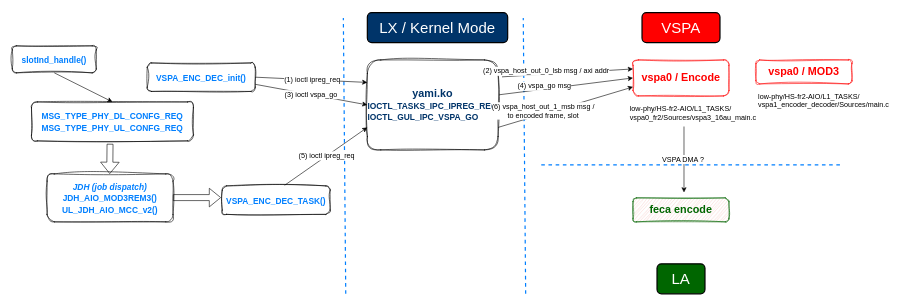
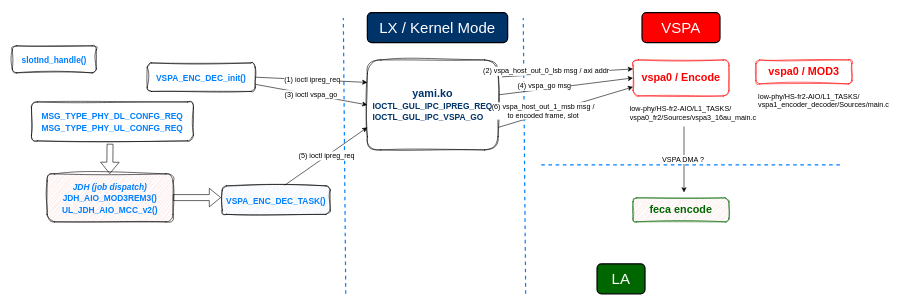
- <mxCell id="26" value="" style="endArrow=classic;html=1;rounded=0;exitX=0.5;exitY=1;exitDx=0;exitDy=0;entryX=0.5;entryY=0;entryDx=0;entryDy=0;" edge="1" parent="1" source="25" target="5"><mxGeometry width="50" height="50" relative="1" as="geometry"><mxPoint x="380" y="229" as="sourcePoint" /><mxPoint x="430" y="179" as="targetPoint" /></mxGeometry></mxCell>
- <mxCell id="9" value="&lt;font style=&quot;&quot;&gt;&lt;font style=&quot;font-size: 18px;&quot;&gt;yami.ko&lt;/font&gt;&lt;br&gt;&lt;span style=&quot;font-size: 14px;&quot;&gt;IOCTL_TASKS_IPC_IPREG_REQ&lt;br&gt;&lt;div style=&quot;text-align: left;&quot;&gt;&lt;span style=&quot;background-color: initial;&quot;&gt;IOCTL_GUL_IPC_VSPA_GO&lt;/span&gt;&lt;/div&gt;&lt;/span&gt;&lt;/font&gt;" style="rounded=1;whiteSpace=wrap;html=1;sketch=1;curveFitting=1;jiggle=2;fontSize=16;fontStyle=1;fontColor=#003469;" vertex="1" parent="1"><mxGeometry x="612" y="99" width="218" height="150" as="geometry" /></mxCell>
+ <mxCell id="9" value="&lt;font style=&quot;&quot;&gt;&lt;font style=&quot;font-size: 18px;&quot;&gt;yami.ko&lt;/font&gt;&lt;br&gt;&lt;span style=&quot;font-size: 14px;&quot;&gt;IOCTL_GUL_IPC_IPREG_REQ&lt;br&gt;&lt;div style=&quot;text-align: left;&quot;&gt;&lt;span style=&quot;background-color: initial;&quot;&gt;IOCTL_GUL_IPC_VSPA_GO&lt;/span&gt;&lt;/div&gt;&lt;/span&gt;&lt;/font&gt;" style="rounded=1;whiteSpace=wrap;html=1;sketch=1;curveFitting=1;jiggle=2;fontSize=16;fontStyle=1;fontColor=#003469;" vertex="1" parent="1"><mxGeometry x="612" y="99" width="218" height="150" as="geometry" /></mxCell>
- <mxCell id="2" value="&lt;font style=&quot;font-size: 14px;&quot;&gt;&lt;i&gt;JDH (job dispatch)&lt;/i&gt;&lt;br style=&quot;&quot;&gt;JDH_AIO_MOD3REM3()&lt;br style=&quot;&quot;&gt;UL_JDH_AIO_MCC_v2()&lt;/font&gt;" style="rounded=1;whiteSpace=wrap;html=1;sketch=1;curveFitting=1;jiggle=2;fontSize=16;fontStyle=1;fontColor=#007FFF;" vertex="1" parent="1"><mxGeometry x="78" y="289" width="210" height="80" as="geometry" /></mxCell>
+ <mxCell id="2" value="&lt;font style=&quot;font-size: 14px;&quot;&gt;&lt;i&gt;JDH (job dispatch)&lt;/i&gt;&lt;br style=&quot;&quot;&gt;JDH_AIO_MOD3REM3()&lt;br style=&quot;&quot;&gt;UL_JDH_AIO_MCC_v2()&lt;/font&gt;" style="rounded=1;whiteSpace=wrap;html=1;sketch=1;curveFitting=1;jiggle=2;fontSize=16;fontStyle=1;fontColor=#007FFF;fillColor=#f8cecc;" vertex="1" parent="1"><mxGeometry x="78" y="289" width="210" height="80" as="geometry" /></mxCell>
- <mxCell id="7" value="&lt;font style=&quot;font-size: 14px;&quot;&gt;VSPA_ENC_DEC_TASK()&lt;/font&gt;" style="rounded=1;whiteSpace=wrap;html=1;sketch=1;curveFitting=1;jiggle=2;fontSize=16;fontStyle=1;fontColor=#007FFF;" vertex="1" parent="1"><mxGeometry x="370" y="309" width="180" height="47.5" as="geometry" /></mxCell>
+ <mxCell id="7" value="&lt;font style=&quot;font-size: 14px;&quot;&gt;VSPA_ENC_DEC_TASK()&lt;/font&gt;" style="rounded=1;whiteSpace=wrap;html=1;sketch=1;curveFitting=1;jiggle=2;fontSize=16;fontStyle=1;fontColor=#007FFF;fillColor=#dae8fc;" vertex="1" parent="1"><mxGeometry x="370" y="309" width="180" height="47.5" as="geometry" /></mxCell>
- <mxCell id="13" value="&lt;font style=&quot;font-size: 25px; font-weight: normal;&quot;&gt;LA&lt;/font&gt;" style="text;whiteSpace=wrap;html=1;fontStyle=1;fontColor=#FFFFFF;fontSize=29;rounded=1;strokeColor=default;fillColor=#006600;align=center;strokeWidth=2;" vertex="1" parent="1"><mxGeometry x="1095" y="439" width="80" height="50" as="geometry" /></mxCell>
+ <mxCell id="13" value="&lt;font style=&quot;font-size: 25px; font-weight: normal;&quot;&gt;LA&lt;/font&gt;" style="text;whiteSpace=wrap;html=1;fontStyle=1;fontColor=#FFFFFF;fontSize=29;rounded=1;strokeColor=default;fillColor=#006600;align=center;strokeWidth=2;" vertex="1" parent="1"><mxGeometry x="995" y="439" width="80" height="50" as="geometry" /></mxCell>
